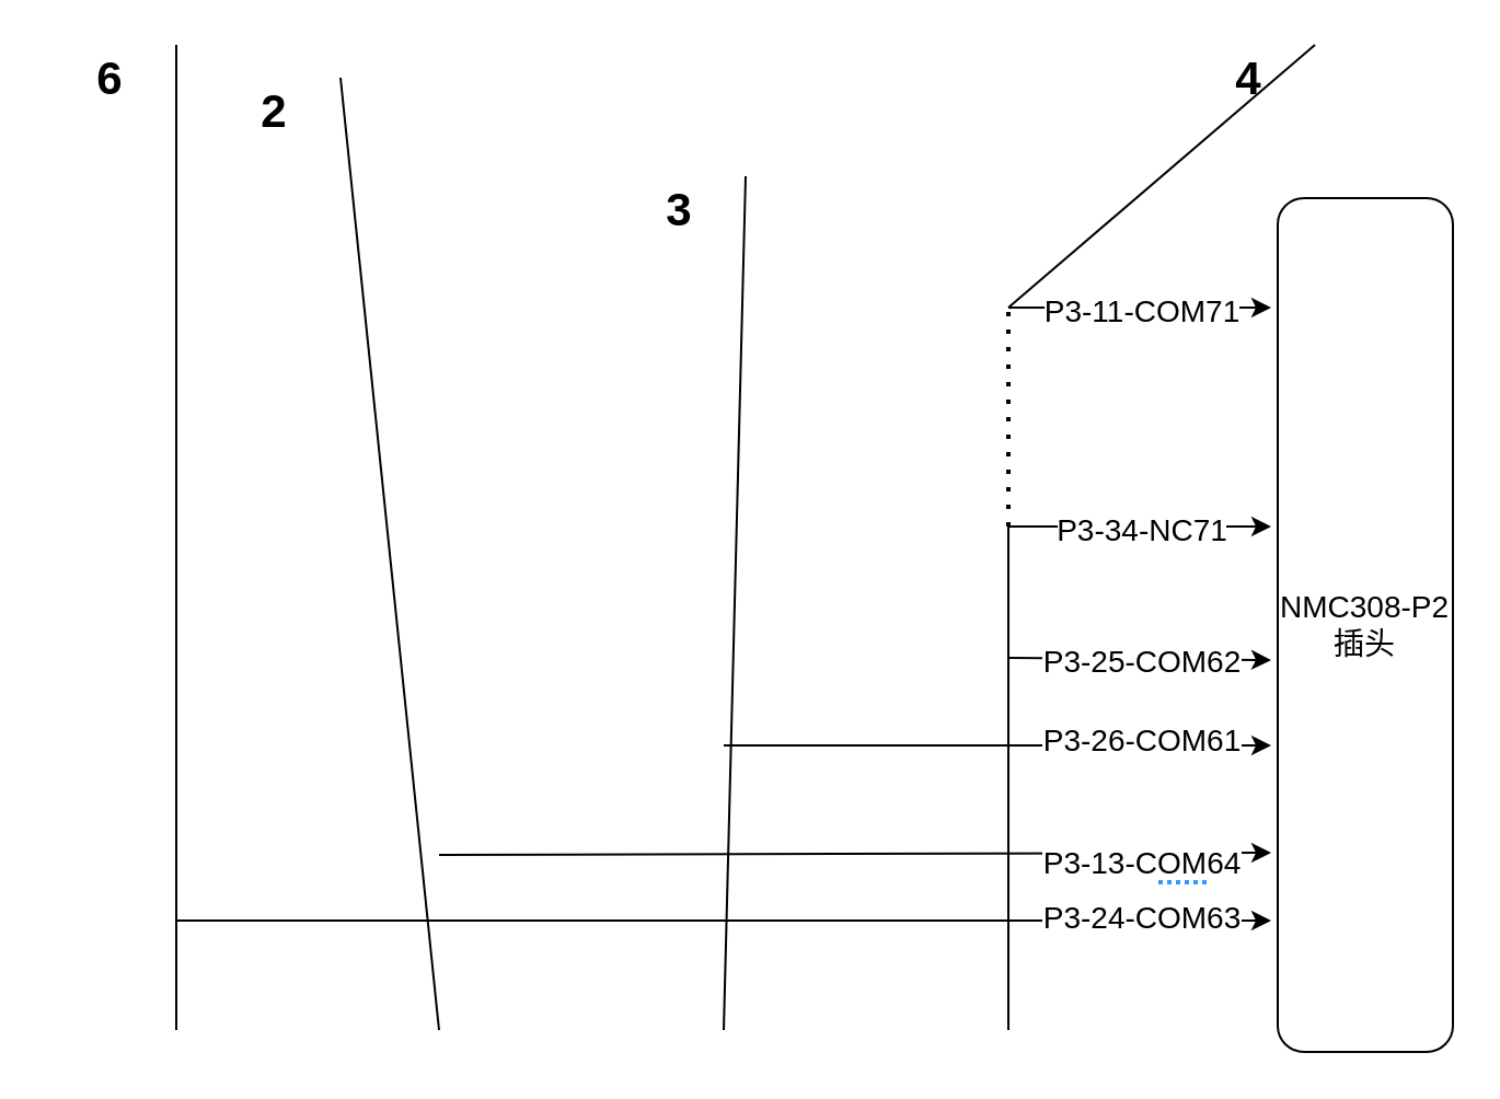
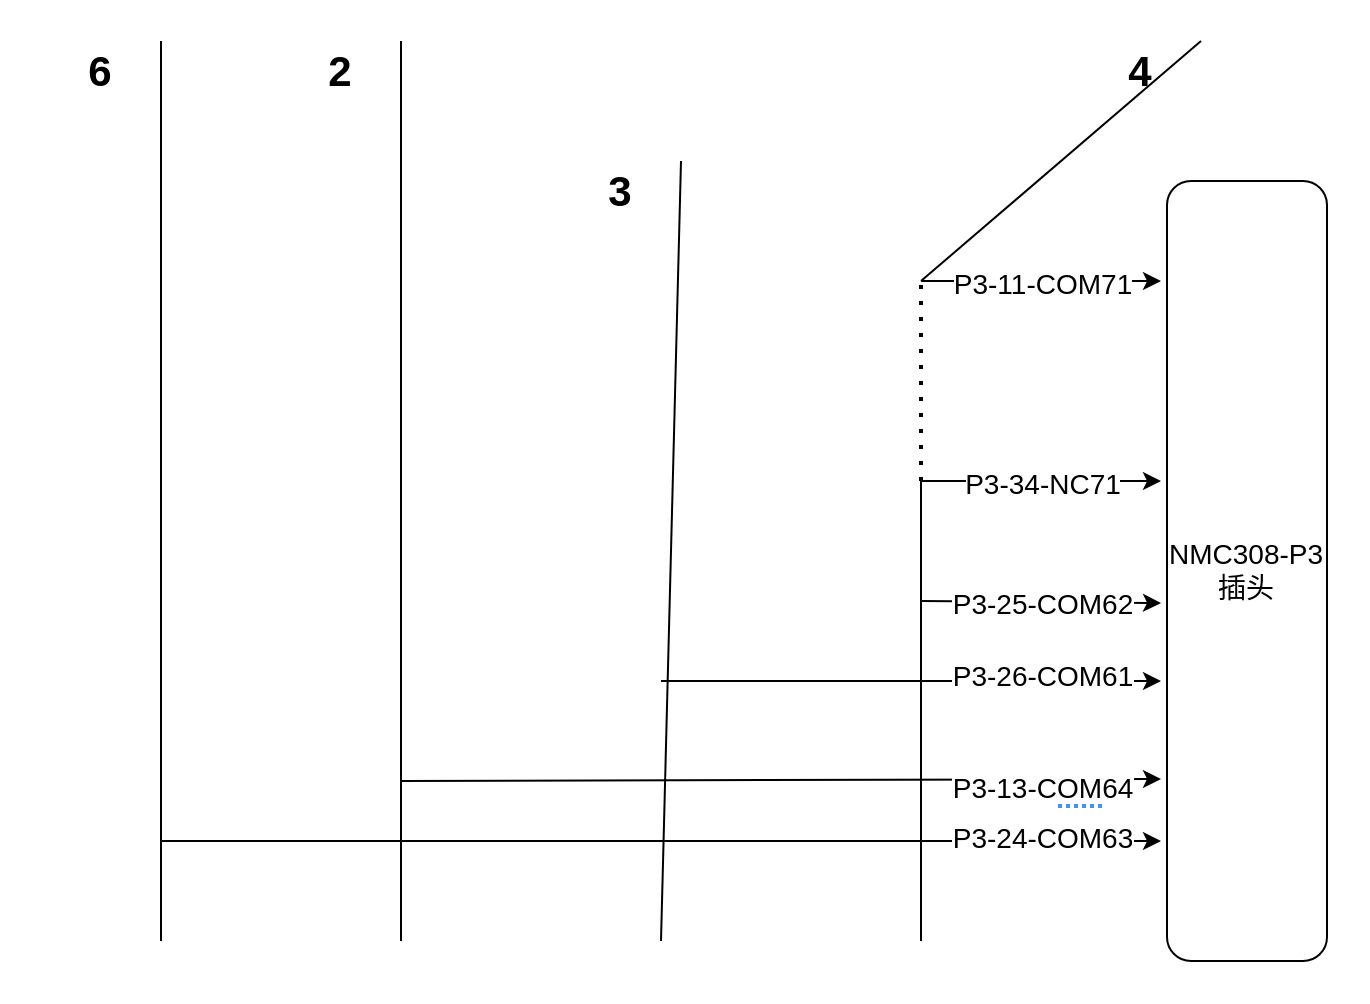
- <mxCell id="7" value="2" style="text;html=1;align=center;verticalAlign=middle;whiteSpace=wrap;rounded=0;strokeWidth=3;fontStyle=1;fontSize=21;" vertex="1" parent="1"><mxGeometry x="95" y="35" width="60" height="30" as="geometry" /></mxCell>
+ <mxCell id="7" value="2" style="text;html=1;align=center;verticalAlign=middle;whiteSpace=wrap;rounded=0;strokeWidth=3;fontStyle=1;fontSize=21;" vertex="1" parent="1"><mxGeometry x="140" y="20" width="60" height="30" as="geometry" /></mxCell>
- <mxCell id="16" value="&lt;font style=&quot;font-size: 14px;&quot;&gt;NMC308-P2插头&lt;/font&gt;" style="rounded=1;whiteSpace=wrap;html=1;" vertex="1" parent="1"><mxGeometry x="583" y="90" width="80" height="390" as="geometry" /></mxCell>
+ <mxCell id="16" value="&lt;font style=&quot;font-size: 14px;&quot;&gt;NMC308-P3插头&lt;/font&gt;" style="rounded=1;whiteSpace=wrap;html=1;" vertex="1" parent="1"><mxGeometry x="583" y="90" width="80" height="390" as="geometry" /></mxCell>
